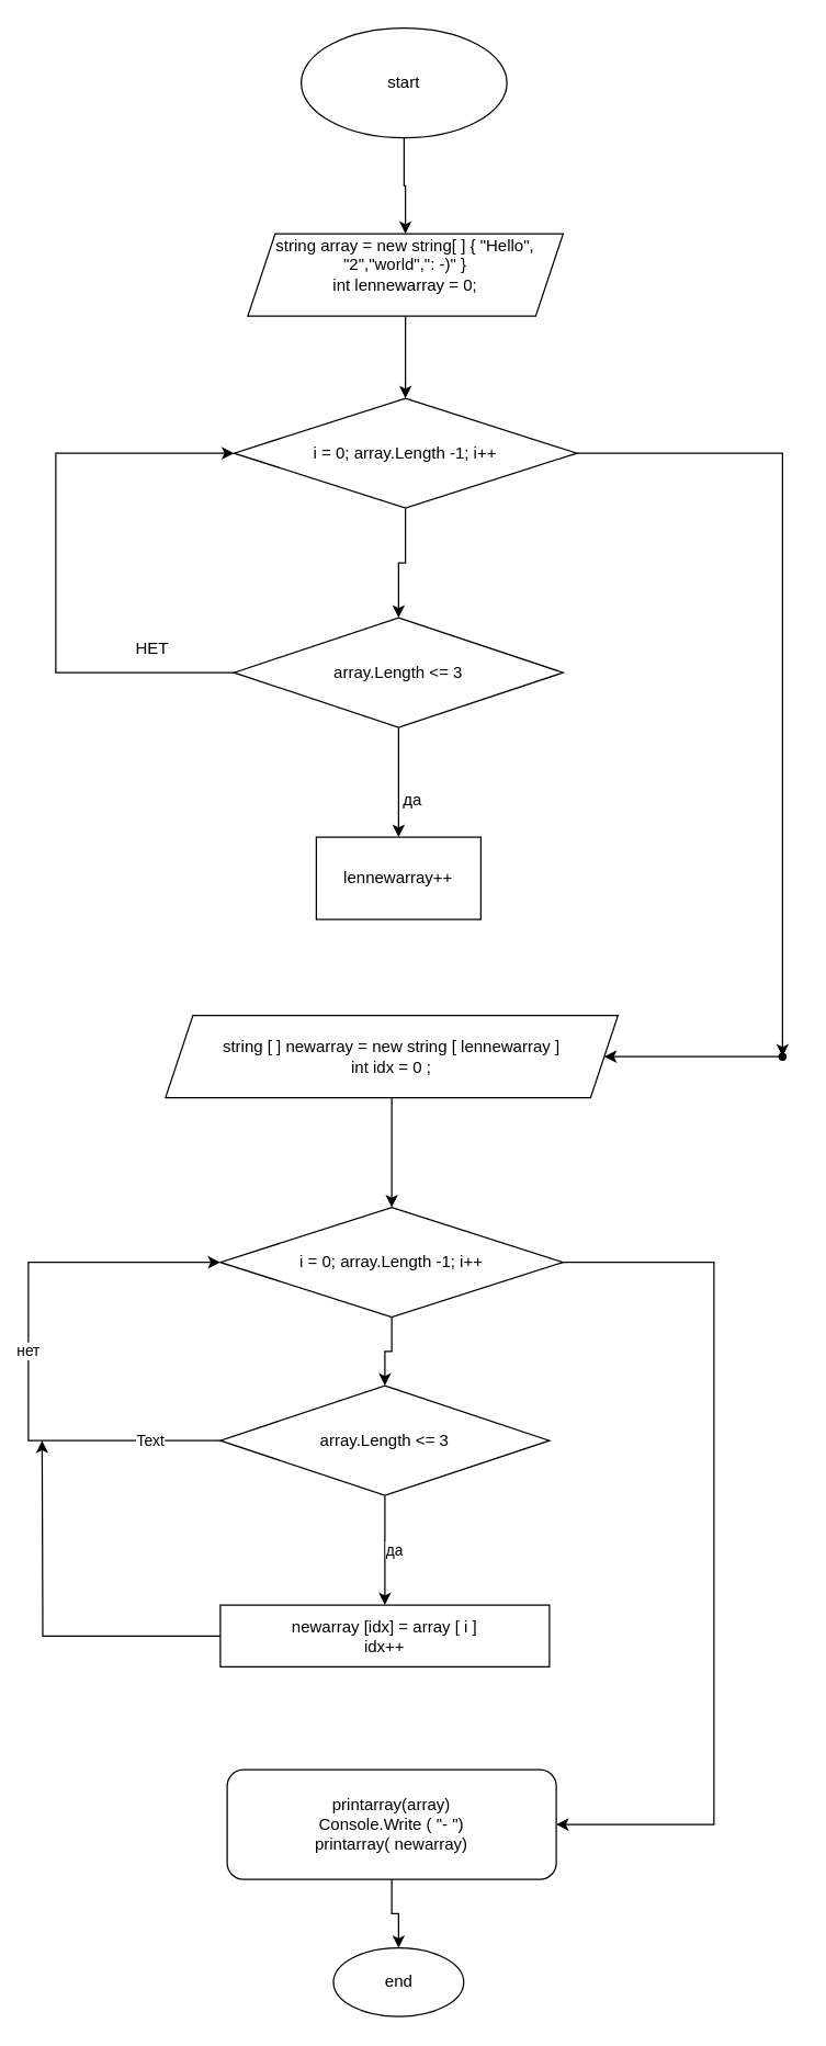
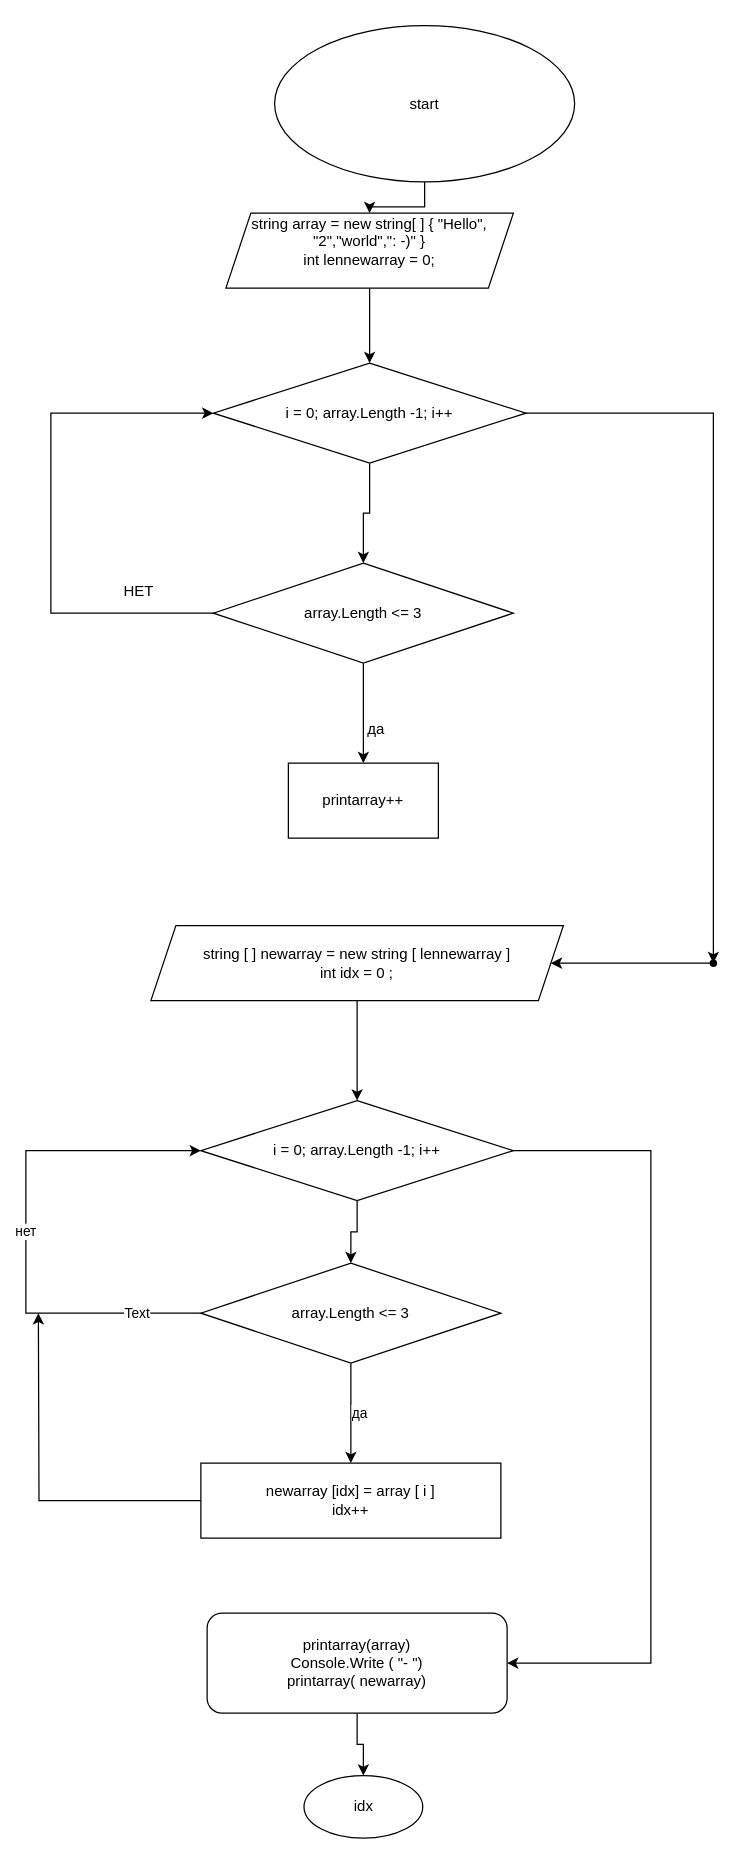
- <mxCell id="3" value="start" style="ellipse;whiteSpace=wrap;html=1;" parent="1" vertex="1"><mxGeometry x="219" y="20" width="150" height="80" as="geometry" /></mxCell>
+ <mxCell id="3" value="start" style="ellipse;whiteSpace=wrap;html=1;" parent="1" vertex="1"><mxGeometry x="219" y="20" width="240" height="125" as="geometry" /></mxCell>
- <mxCell id="13" value="lennewarray++" style="rounded=0;whiteSpace=wrap;html=1;" vertex="1" parent="1"><mxGeometry x="230" y="610" width="120" height="60" as="geometry" /></mxCell>
+ <mxCell id="13" value="printarray++" style="rounded=0;whiteSpace=wrap;html=1;" vertex="1" parent="1"><mxGeometry x="230" y="610" width="120" height="60" as="geometry" /></mxCell>
- <mxCell id="28" value="newarray [idx] = array [ i ]&lt;div&gt;idx++&lt;/div&gt;" style="rounded=0;whiteSpace=wrap;html=1;" vertex="1" parent="1"><mxGeometry x="160" y="1170" width="240" height="45" as="geometry" /></mxCell>
+ <mxCell id="28" value="newarray [idx] = array [ i ]&lt;div&gt;idx++&lt;/div&gt;" style="rounded=0;whiteSpace=wrap;html=1;" vertex="1" parent="1"><mxGeometry x="160" y="1170" width="240" height="60" as="geometry" /></mxCell>
- <mxCell id="31" value="end" style="ellipse;whiteSpace=wrap;html=1;" vertex="1" parent="1"><mxGeometry x="242.5" y="1420" width="95" height="50" as="geometry" /></mxCell>
+ <mxCell id="31" value="idx" style="ellipse;whiteSpace=wrap;html=1;" vertex="1" parent="1"><mxGeometry x="242.5" y="1420" width="95" height="50" as="geometry" /></mxCell>
